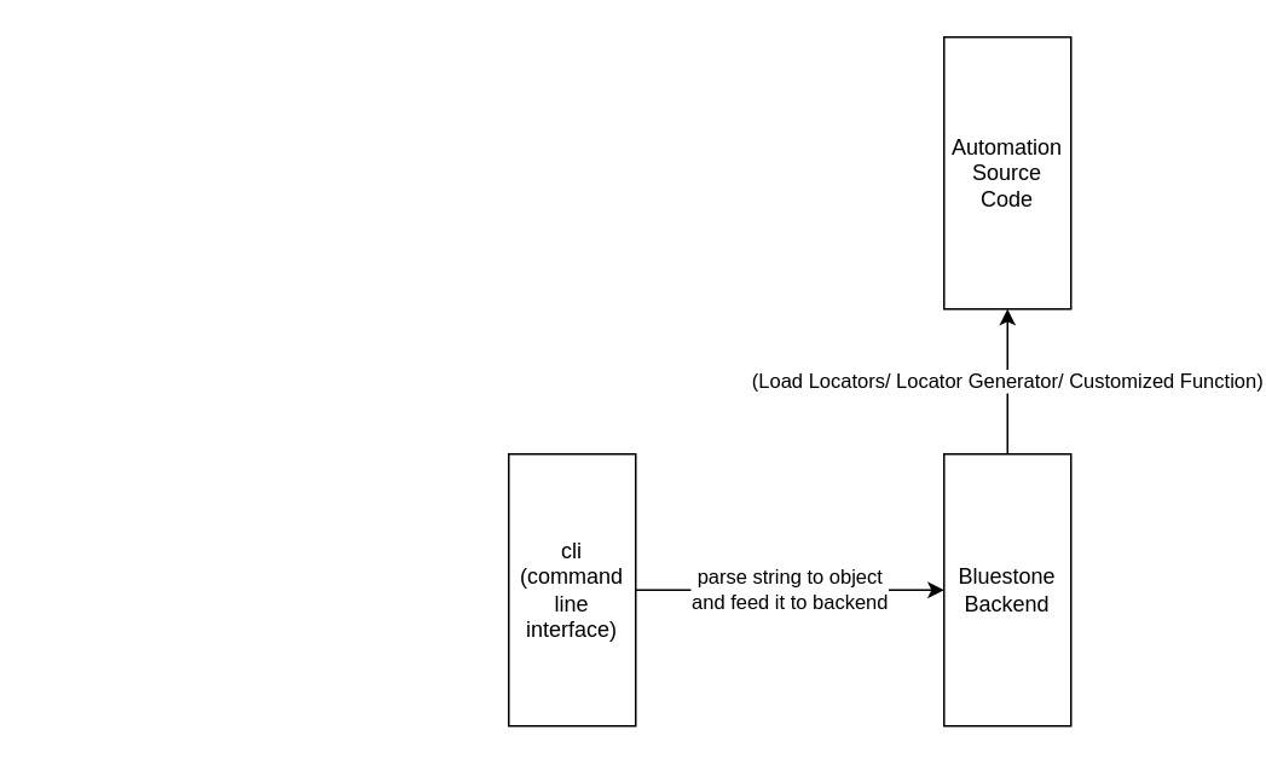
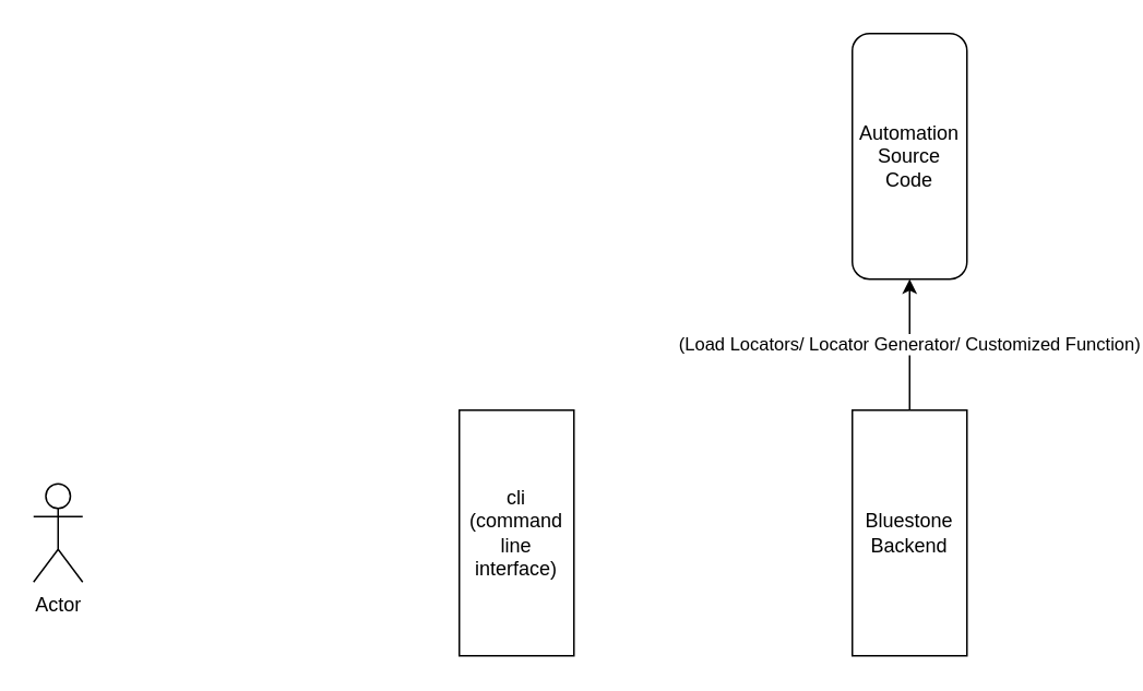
- <mxCell id="7" value="Automation Source Code" style="rounded=0;whiteSpace=wrap;html=1;" vertex="1" parent="1"><mxGeometry x="520" y="20" width="70" height="150" as="geometry" /></mxCell>
+ <mxCell id="7" value="Automation Source Code" style="whiteSpace=wrap;html=1;rounded=1;" vertex="1" parent="1"><mxGeometry x="520" y="20" width="70" height="150" as="geometry" /></mxCell>
+ <mxCell id="4" value="Actor" style="shape=umlActor;verticalLabelPosition=bottom;verticalAlign=top;html=1;outlineConnect=0;" vertex="1" parent="1"><mxGeometry x="20" y="295" width="30" height="60" as="geometry" /></mxCell>
- <mxCell id="2" value="parse string to object&lt;br&gt;and feed it to backend" style="edgeStyle=none;html=1;" edge="1" parent="1" source="3" target="6"><mxGeometry relative="1" as="geometry" /></mxCell>
